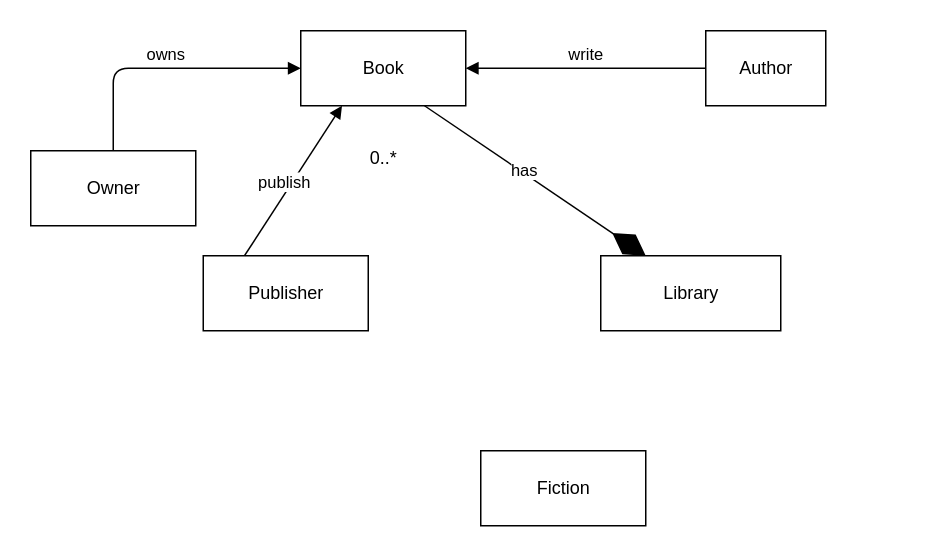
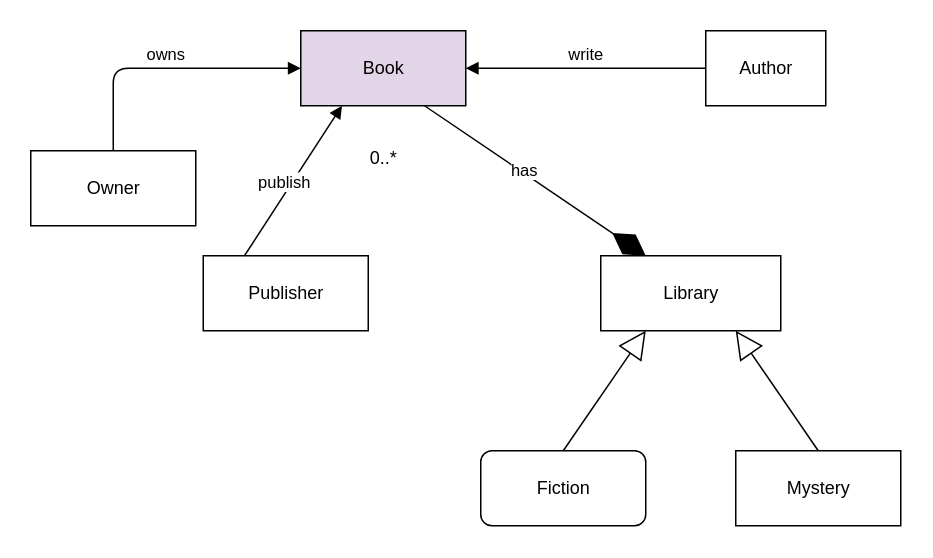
- <mxCell id="2" value="Book" style="html=1;" vertex="1" parent="1"><mxGeometry x="200" y="20" width="110" height="50" as="geometry" /></mxCell>
+ <mxCell id="2" value="Book" style="html=1;fillColor=#e1d5e7;" vertex="1" parent="1"><mxGeometry x="200" y="20" width="110" height="50" as="geometry" /></mxCell>
+ <mxCell id="10" value="" style="endArrow=block;endSize=16;endFill=0;html=1;entryX=0.25;entryY=1;entryDx=0;entryDy=0;exitX=0.5;exitY=0;exitDx=0;exitDy=0;" edge="1" parent="1" source="8" target="6"><mxGeometry width="160" relative="1" as="geometry"><mxPoint x="360" y="270" as="sourcePoint" /><mxPoint x="442" y="220" as="targetPoint" /></mxGeometry></mxCell>
+ <mxCell id="9" value="" style="endArrow=block;endSize=16;endFill=0;html=1;entryX=0.75;entryY=1;entryDx=0;entryDy=0;exitX=0.5;exitY=0;exitDx=0;exitDy=0;" edge="1" parent="1" source="7" target="6"><mxGeometry width="160" relative="1" as="geometry"><mxPoint x="560" y="280" as="sourcePoint" /><mxPoint x="490" y="230" as="targetPoint" /></mxGeometry></mxCell>
- <mxCell id="8" value="Fiction" style="html=1;" vertex="1" parent="1"><mxGeometry x="320" y="300" width="110" height="50" as="geometry" /></mxCell>
+ <mxCell id="8" value="Fiction" style="html=1;rounded=1;" vertex="1" parent="1"><mxGeometry x="320" y="300" width="110" height="50" as="geometry" /></mxCell>
+ <mxCell id="7" value="Mystery" style="html=1;" vertex="1" parent="1"><mxGeometry x="490" y="300" width="110" height="50" as="geometry" /></mxCell>
